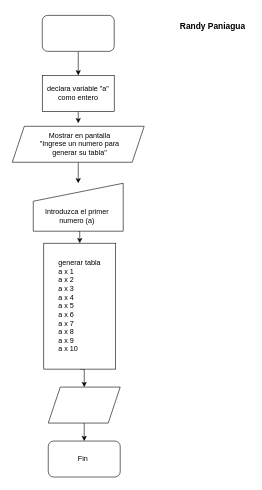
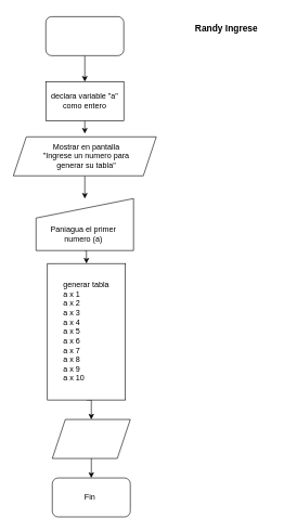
- <mxCell id="17" value="&lt;h1 style=&quot;margin-top: 0px;&quot;&gt;&lt;div&gt;&lt;font style=&quot;font-size: 14px;&quot;&gt;Randy Paniagua&lt;/font&gt;&lt;/div&gt;&lt;/h1&gt;" style="text;html=1;whiteSpace=wrap;overflow=hidden;rounded=0;" vertex="1" parent="1"><mxGeometry x="297.63" y="20" width="116.75" height="50" as="geometry" /></mxCell>
+ <mxCell id="17" value="&lt;h1 style=&quot;margin-top: 0px;&quot;&gt;&lt;div&gt;&lt;font style=&quot;font-size: 14px;&quot;&gt;Randy Ingrese&lt;/font&gt;&lt;/div&gt;&lt;/h1&gt;" style="text;html=1;whiteSpace=wrap;overflow=hidden;rounded=0;" vertex="1" parent="1"><mxGeometry x="297.63" y="20" width="116.75" height="50" as="geometry" /></mxCell>
- <mxCell id="9" value="Introduzca el primer numero (a)" style="text;html=1;align=center;verticalAlign=middle;whiteSpace=wrap;rounded=0;" vertex="1" parent="1"><mxGeometry x="66" y="345" width="124" height="30" as="geometry" /></mxCell>
+ <mxCell id="9" value="Paniagua el primer numero (a)" style="text;html=1;align=center;verticalAlign=middle;whiteSpace=wrap;rounded=0;" vertex="1" parent="1"><mxGeometry x="66" y="345" width="124" height="30" as="geometry" /></mxCell>
